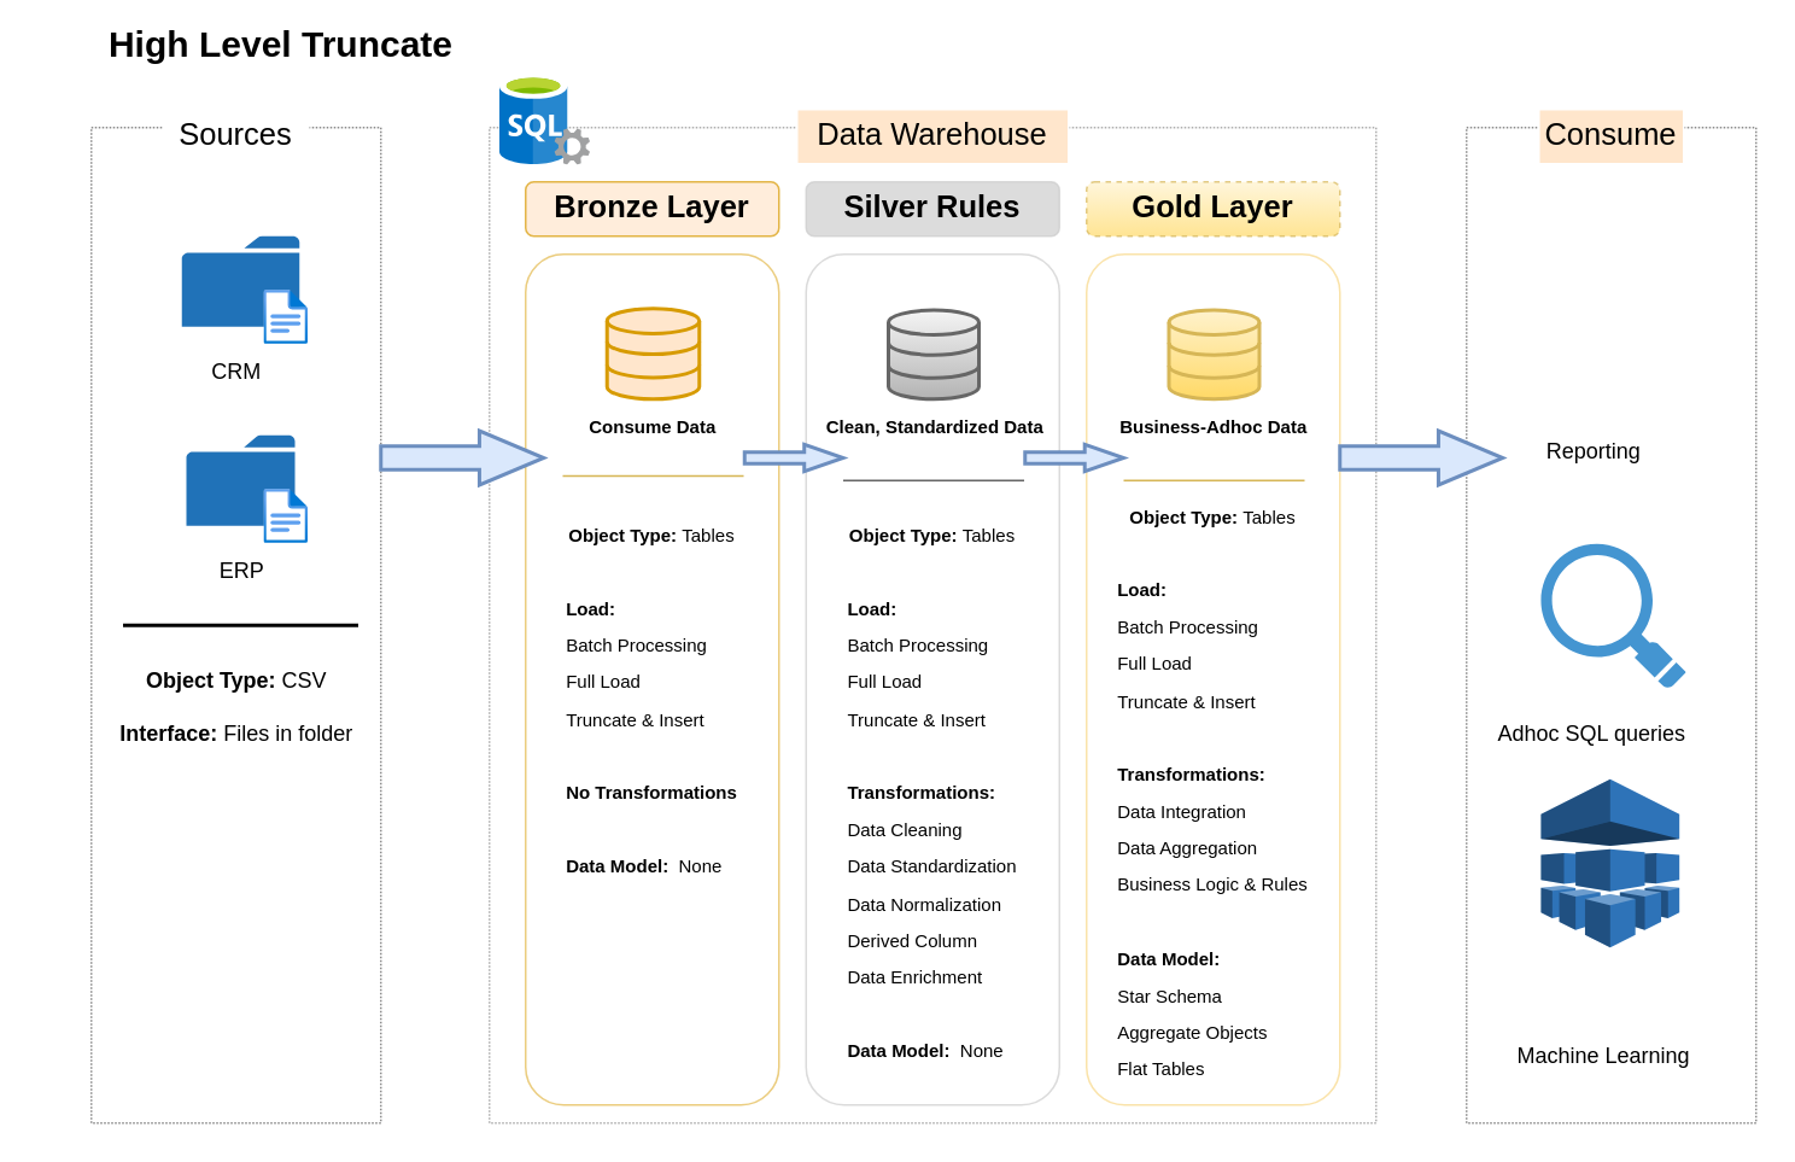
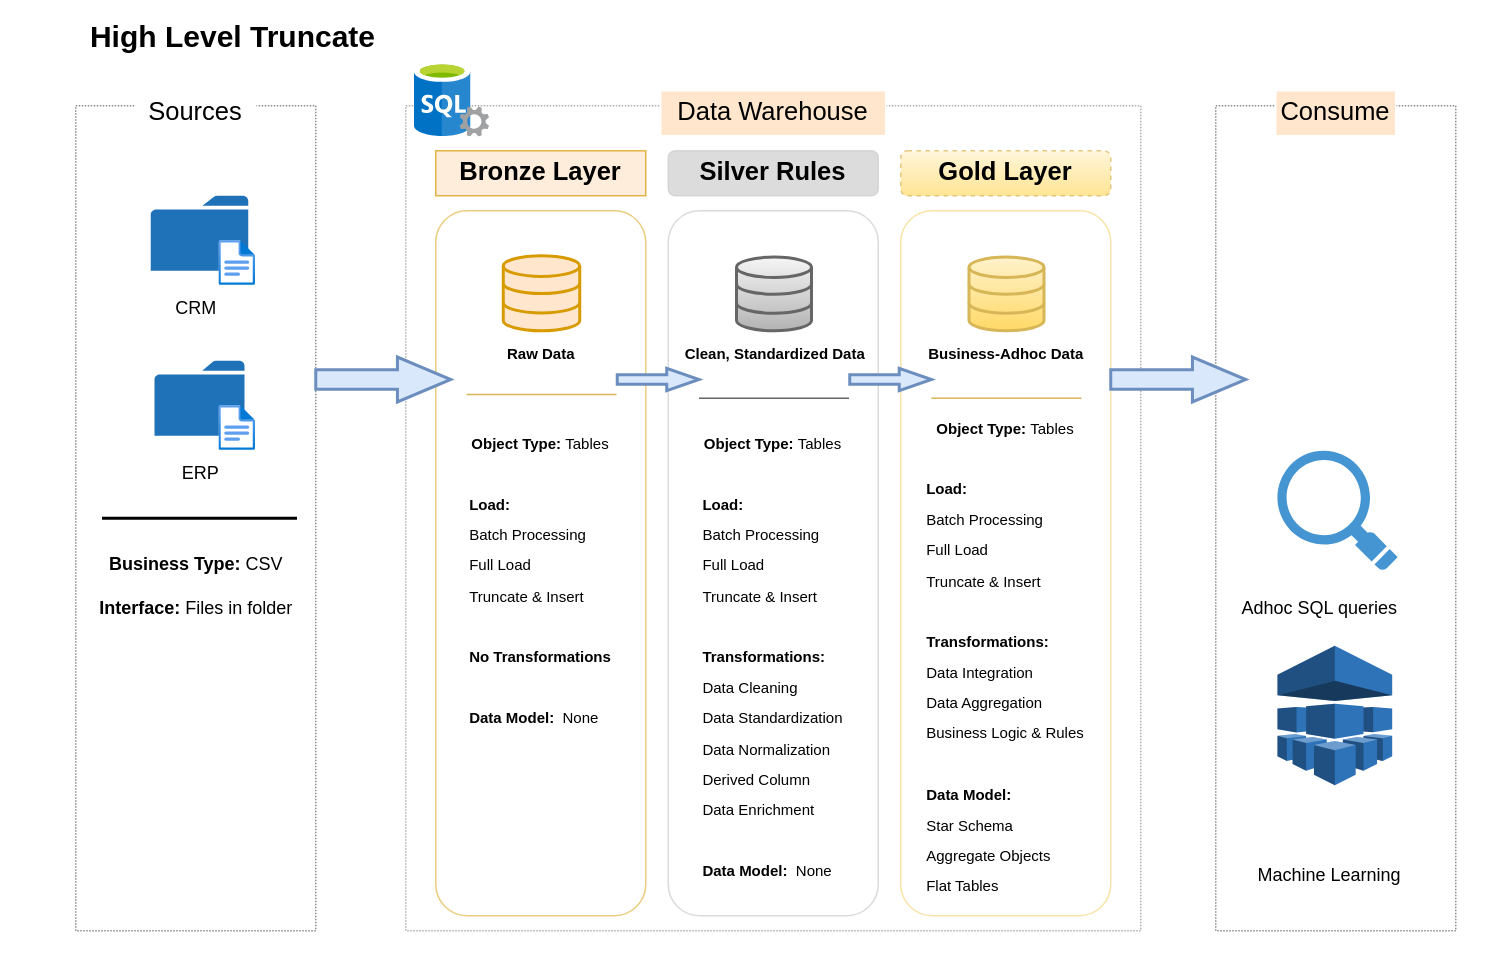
- <mxCell id="9" value="&lt;b&gt;Bronze Layer&lt;/b&gt;" style="rounded=1;whiteSpace=wrap;html=1;labelBackgroundColor=none;fillColor=#ffe6cc;strokeColor=#d79b00;fontSize=17;glass=0;shadow=0;opacity=70;" vertex="1" parent="1"><mxGeometry x="290" y="100" width="140" height="30" as="geometry" /></mxCell>
+ <mxCell id="9" value="&lt;b&gt;Bronze Layer&lt;/b&gt;" style="whiteSpace=wrap;html=1;labelBackgroundColor=none;fillColor=#ffe6cc;strokeColor=#d79b00;fontSize=17;glass=0;shadow=0;opacity=70;rounded=0;" vertex="1" parent="1"><mxGeometry x="290" y="100" width="140" height="30" as="geometry" /></mxCell>
- <mxCell id="33" value="&lt;b&gt;&lt;font style=&quot;font-size: 10px;&quot;&gt;Consume Data&lt;/font&gt;&lt;/b&gt;" style="text;html=1;align=center;verticalAlign=middle;resizable=0;points=[];autosize=1;strokeColor=none;fillColor=none;" vertex="1" parent="1"><mxGeometry x="325" y="220" width="70" height="30" as="geometry" /></mxCell>
+ <mxCell id="33" value="&lt;b&gt;&lt;font style=&quot;font-size: 10px;&quot;&gt;Raw Data&lt;/font&gt;&lt;/b&gt;" style="text;html=1;align=center;verticalAlign=middle;resizable=0;points=[];autosize=1;strokeColor=none;fillColor=none;" vertex="1" parent="1"><mxGeometry x="325" y="220" width="70" height="30" as="geometry" /></mxCell>
- <mxCell id="39" value="Reporting" style="text;html=1;align=center;verticalAlign=middle;resizable=0;points=[];autosize=1;strokeColor=none;fillColor=none;" vertex="1" parent="1"><mxGeometry x="840" y="233.5" width="80" height="30" as="geometry" /></mxCell>
- <mxCell id="22" value="&lt;b&gt;Object Type: &lt;/b&gt;CSV&lt;div&gt;&lt;br&gt;&lt;/div&gt;&lt;div&gt;&lt;b&gt;Interface: &lt;/b&gt;Files in folder&lt;/div&gt;" style="text;html=1;align=center;verticalAlign=middle;resizable=0;points=[];autosize=1;strokeColor=none;fillColor=none;" vertex="1" parent="1"><mxGeometry x="55" y="360" width="150" height="60" as="geometry" /></mxCell>
+ <mxCell id="22" value="&lt;b&gt;Business Type: &lt;/b&gt;CSV&lt;div&gt;&lt;br&gt;&lt;/div&gt;&lt;div&gt;&lt;b&gt;Interface: &lt;/b&gt;Files in folder&lt;/div&gt;" style="text;html=1;align=center;verticalAlign=middle;resizable=0;points=[];autosize=1;strokeColor=none;fillColor=none;" vertex="1" parent="1"><mxGeometry x="55" y="360" width="150" height="60" as="geometry" /></mxCell>
